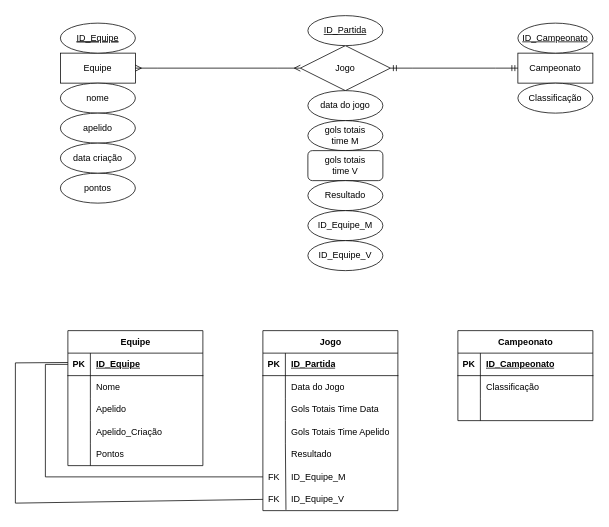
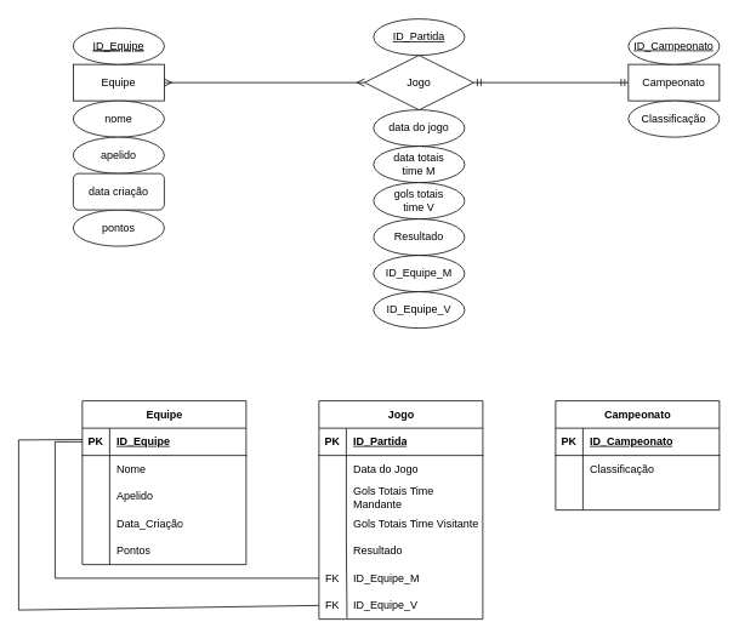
- <mxCell id="8" value="&lt;div&gt;gols totais&lt;/div&gt;&lt;div&gt;time M &lt;/div&gt;" style="ellipse;whiteSpace=wrap;html=1;align=center;" vertex="1" parent="1"><mxGeometry x="410" y="160" width="100" height="40" as="geometry" /></mxCell>
+ <mxCell id="8" value="&lt;div&gt;data totais&lt;/div&gt;&lt;div&gt;time M &lt;/div&gt;" style="ellipse;whiteSpace=wrap;html=1;align=center;" vertex="1" parent="1"><mxGeometry x="410" y="160" width="100" height="40" as="geometry" /></mxCell>
- <mxCell id="13" value="data criação" style="ellipse;whiteSpace=wrap;html=1;align=center;" vertex="1" parent="1"><mxGeometry x="80" y="190" width="100" height="40" as="geometry" /></mxCell>
+ <mxCell id="13" value="data criação" style="whiteSpace=wrap;html=1;align=center;rounded=1;" vertex="1" parent="1"><mxGeometry x="80" y="190" width="100" height="40" as="geometry" /></mxCell>
- <mxCell id="9" value="&lt;div&gt;gols totais&lt;/div&gt;&lt;div&gt;time V&lt;/div&gt;" style="whiteSpace=wrap;html=1;align=center;rounded=1;" vertex="1" parent="1"><mxGeometry x="410" y="200" width="100" height="40" as="geometry" /></mxCell>
+ <mxCell id="9" value="&lt;div&gt;gols totais&lt;/div&gt;&lt;div&gt;time V&lt;/div&gt;" style="ellipse;whiteSpace=wrap;html=1;align=center;" vertex="1" parent="1"><mxGeometry x="410" y="200" width="100" height="40" as="geometry" /></mxCell>
- <mxCell id="39" value="Gols Totais Time Data" style="shape=partialRectangle;connectable=0;fillColor=none;top=0;left=0;bottom=0;right=0;align=left;spacingLeft=6;overflow=hidden;whiteSpace=wrap;html=1;" vertex="1" parent="37"><mxGeometry x="30" width="150" height="30" as="geometry"><mxRectangle width="150" height="30" as="alternateBounds" /></mxGeometry></mxCell>
+ <mxCell id="39" value="Gols Totais Time Mandante" style="shape=partialRectangle;connectable=0;fillColor=none;top=0;left=0;bottom=0;right=0;align=left;spacingLeft=6;overflow=hidden;whiteSpace=wrap;html=1;" vertex="1" parent="37"><mxGeometry x="30" width="150" height="30" as="geometry"><mxRectangle width="150" height="30" as="alternateBounds" /></mxGeometry></mxCell>
- <mxCell id="29" value="Apelido_Criação" style="shape=partialRectangle;connectable=0;fillColor=none;top=0;left=0;bottom=0;right=0;align=left;spacingLeft=6;overflow=hidden;whiteSpace=wrap;html=1;" vertex="1" parent="27"><mxGeometry x="30" width="150" height="30" as="geometry"><mxRectangle width="150" height="30" as="alternateBounds" /></mxGeometry></mxCell>
+ <mxCell id="29" value="Data_Criação" style="shape=partialRectangle;connectable=0;fillColor=none;top=0;left=0;bottom=0;right=0;align=left;spacingLeft=6;overflow=hidden;whiteSpace=wrap;html=1;" vertex="1" parent="27"><mxGeometry x="30" width="150" height="30" as="geometry"><mxRectangle width="150" height="30" as="alternateBounds" /></mxGeometry></mxCell>
- <mxCell id="42" value="Gols Totais Time Apelido" style="shape=partialRectangle;connectable=0;fillColor=none;top=0;left=0;bottom=0;right=0;align=left;spacingLeft=6;overflow=hidden;whiteSpace=wrap;html=1;" vertex="1" parent="40"><mxGeometry x="30" width="150" height="30" as="geometry"><mxRectangle width="150" height="30" as="alternateBounds" /></mxGeometry></mxCell>
+ <mxCell id="42" value="Gols Totais Time Visitante" style="shape=partialRectangle;connectable=0;fillColor=none;top=0;left=0;bottom=0;right=0;align=left;spacingLeft=6;overflow=hidden;whiteSpace=wrap;html=1;" vertex="1" parent="40"><mxGeometry x="30" width="150" height="30" as="geometry"><mxRectangle width="150" height="30" as="alternateBounds" /></mxGeometry></mxCell>
